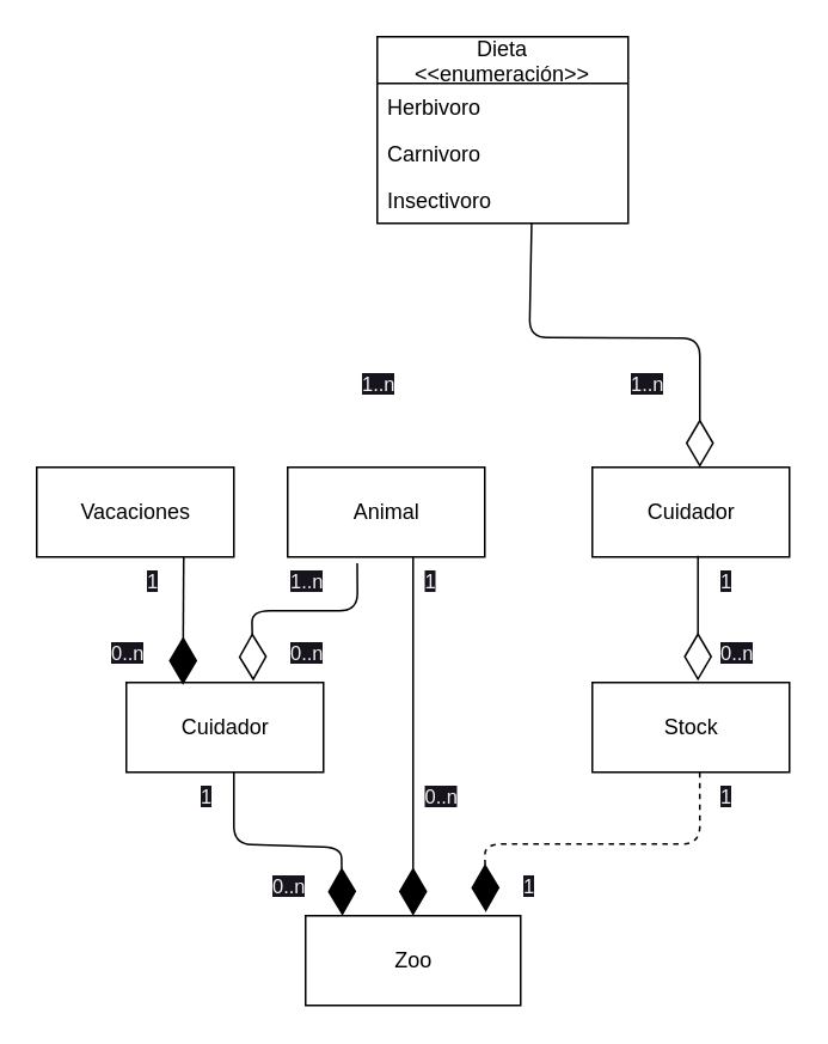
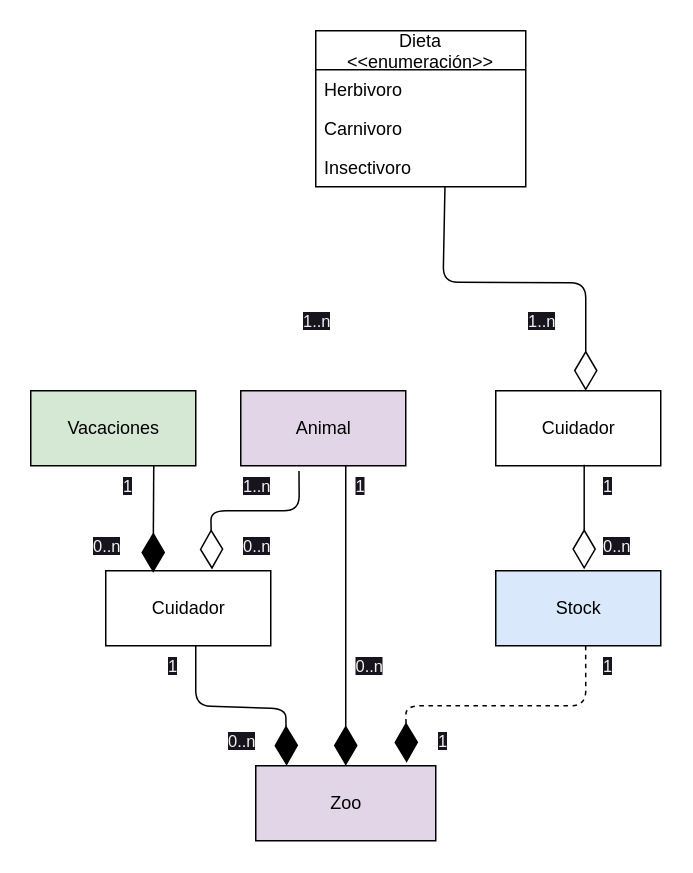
- <mxCell id="11" value="Vacaciones" style="html=1;" vertex="1" parent="1"><mxGeometry x="20" y="260" width="110" height="50" as="geometry" /></mxCell>
+ <mxCell id="11" value="Vacaciones" style="html=1;fillColor=#d5e8d4;" vertex="1" parent="1"><mxGeometry x="20" y="260" width="110" height="50" as="geometry" /></mxCell>
- <mxCell id="8" value="Animal" style="html=1;" vertex="1" parent="1"><mxGeometry x="160" y="260" width="110" height="50" as="geometry" /></mxCell>
+ <mxCell id="8" value="Animal" style="html=1;fillColor=#e1d5e7;" vertex="1" parent="1"><mxGeometry x="160" y="260" width="110" height="50" as="geometry" /></mxCell>
- <mxCell id="7" value="Stock" style="html=1;" vertex="1" parent="1"><mxGeometry x="330" y="380" width="110" height="50" as="geometry" /></mxCell>
+ <mxCell id="7" value="Stock" style="html=1;fillColor=#dae8fc;" vertex="1" parent="1"><mxGeometry x="330" y="380" width="110" height="50" as="geometry" /></mxCell>
- <mxCell id="2" value="Zoo" style="html=1;" vertex="1" parent="1"><mxGeometry x="170" y="510" width="120" height="50" as="geometry" /></mxCell>
+ <mxCell id="2" value="Zoo" style="html=1;fillColor=#e1d5e7;" vertex="1" parent="1"><mxGeometry x="170" y="510" width="120" height="50" as="geometry" /></mxCell>
